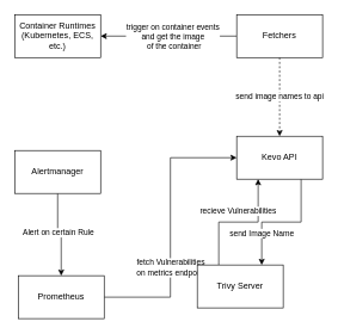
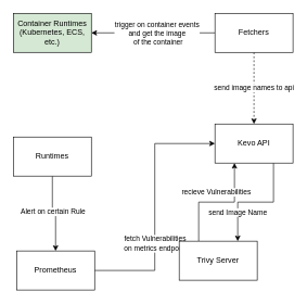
- <mxCell id="17" value="Container Runtimes&lt;br&gt;(Kubernetes, ECS, etc.)" style="rounded=0;whiteSpace=wrap;html=1;" vertex="1" parent="1"><mxGeometry x="20" y="20" width="120" height="60" as="geometry" /></mxCell>
+ <mxCell id="17" value="Container Runtimes&lt;br&gt;(Kubernetes, ECS, etc.)" style="rounded=0;whiteSpace=wrap;html=1;fillColor=#d5e8d4;" vertex="1" parent="1"><mxGeometry x="20" y="20" width="120" height="60" as="geometry" /></mxCell>
- <mxCell id="12" value="Alertmanager" style="rounded=0;whiteSpace=wrap;html=1;fillColor=default;strokeColor=default;fontColor=default;" parent="1" vertex="1"><mxGeometry x="20" y="210" width="120" height="60" as="geometry" /></mxCell>
+ <mxCell id="12" value="Runtimes" style="rounded=0;whiteSpace=wrap;html=1;fillColor=default;strokeColor=default;fontColor=default;" parent="1" vertex="1"><mxGeometry x="20" y="210" width="120" height="60" as="geometry" /></mxCell>
